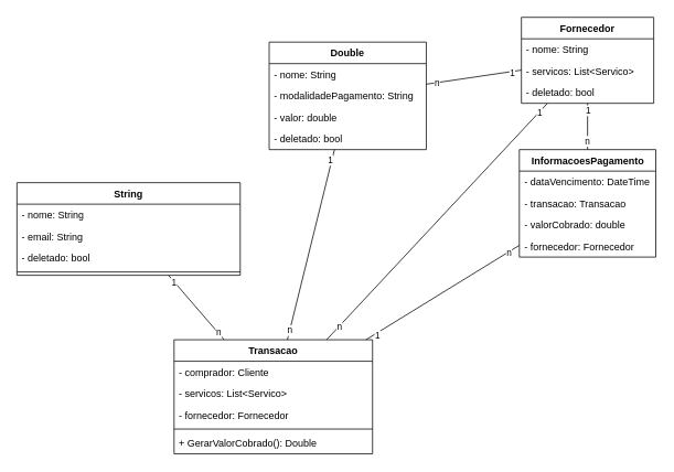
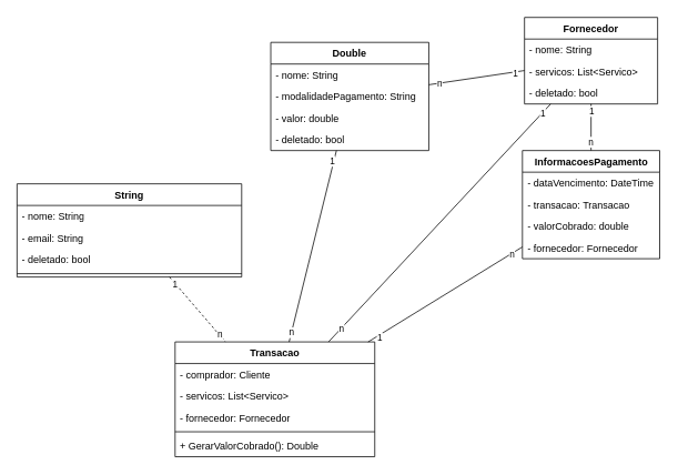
- <mxCell id="33" value="" style="endArrow=none;html=1;rounded=0;" edge="1" parent="1" source="2" target="16"><mxGeometry width="50" height="50" relative="1" as="geometry"><mxPoint x="170" y="430" as="sourcePoint" /><mxPoint x="220" y="380" as="targetPoint" /></mxGeometry></mxCell>
+ <mxCell id="33" value="" style="endArrow=none;html=1;rounded=0;dashed=1;" edge="1" parent="1" source="2" target="16"><mxGeometry width="50" height="50" relative="1" as="geometry"><mxPoint x="170" y="430" as="sourcePoint" /><mxPoint x="220" y="380" as="targetPoint" /></mxGeometry></mxCell>
